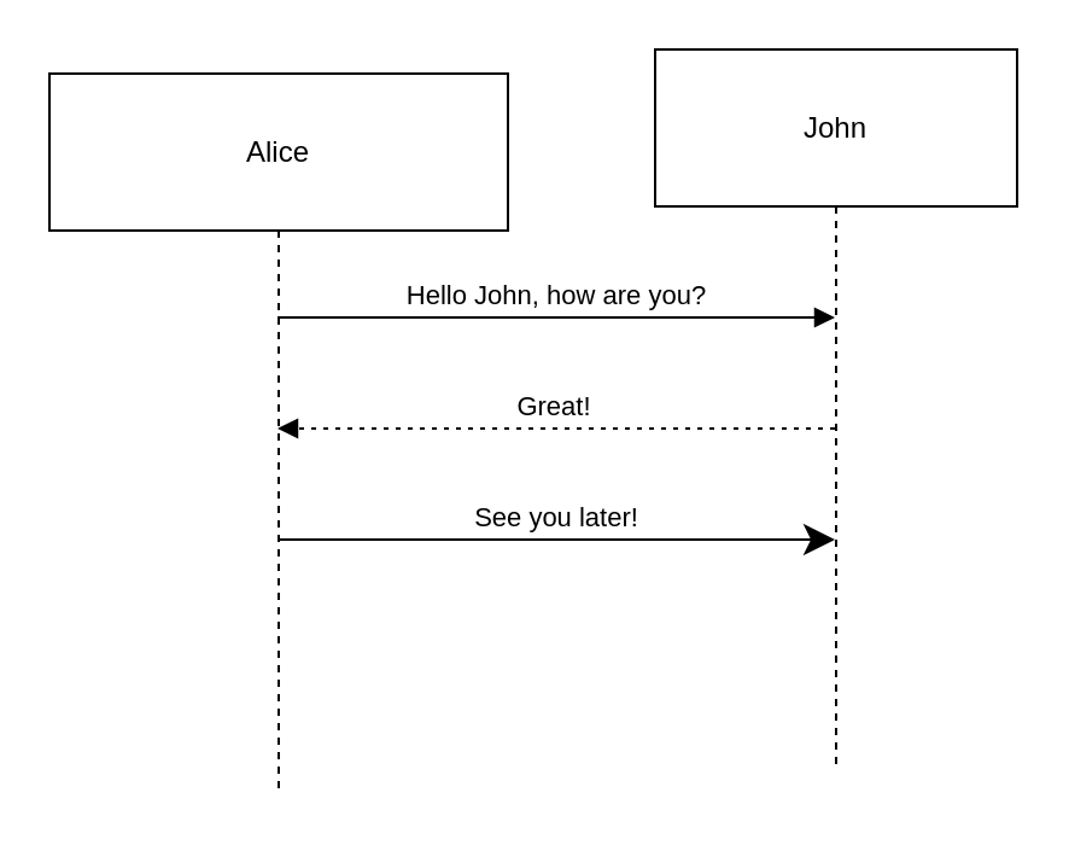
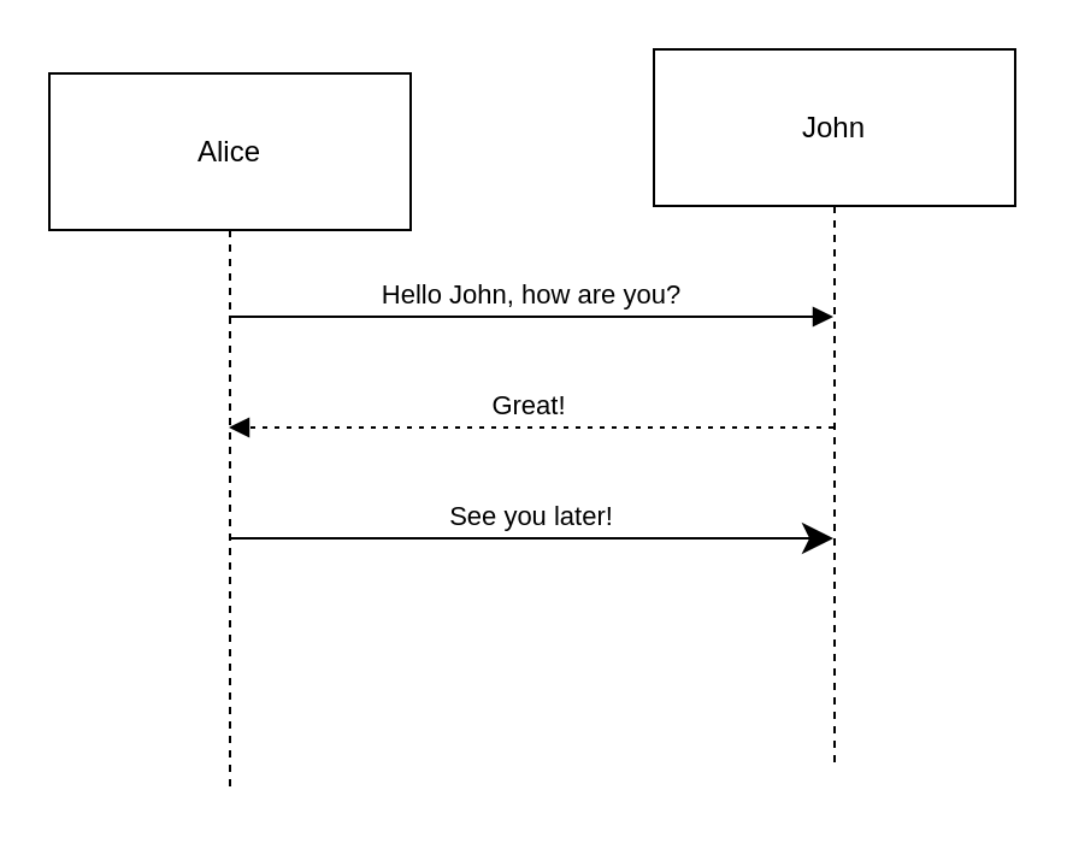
- <mxCell id="2" value="Alice" style="shape=umlLifeline;perimeter=lifelinePerimeter;whiteSpace=wrap;container=1;dropTarget=0;collapsible=0;recursiveResize=0;outlineConnect=0;portConstraint=eastwest;newEdgeStyle={&quot;edgeStyle&quot;:&quot;elbowEdgeStyle&quot;,&quot;elbow&quot;:&quot;vertical&quot;,&quot;curved&quot;:0,&quot;rounded&quot;:0};size=65;" parent="1" vertex="1"><mxGeometry x="20" y="30" width="190" height="298" as="geometry" /></mxCell>
+ <mxCell id="2" value="Alice" style="shape=umlLifeline;perimeter=lifelinePerimeter;whiteSpace=wrap;container=1;dropTarget=0;collapsible=0;recursiveResize=0;outlineConnect=0;portConstraint=eastwest;newEdgeStyle={&quot;edgeStyle&quot;:&quot;elbowEdgeStyle&quot;,&quot;elbow&quot;:&quot;vertical&quot;,&quot;curved&quot;:0,&quot;rounded&quot;:0};size=65;" parent="1" vertex="1"><mxGeometry width="150" height="298" as="geometry" x="20" y="30" /></mxCell>
